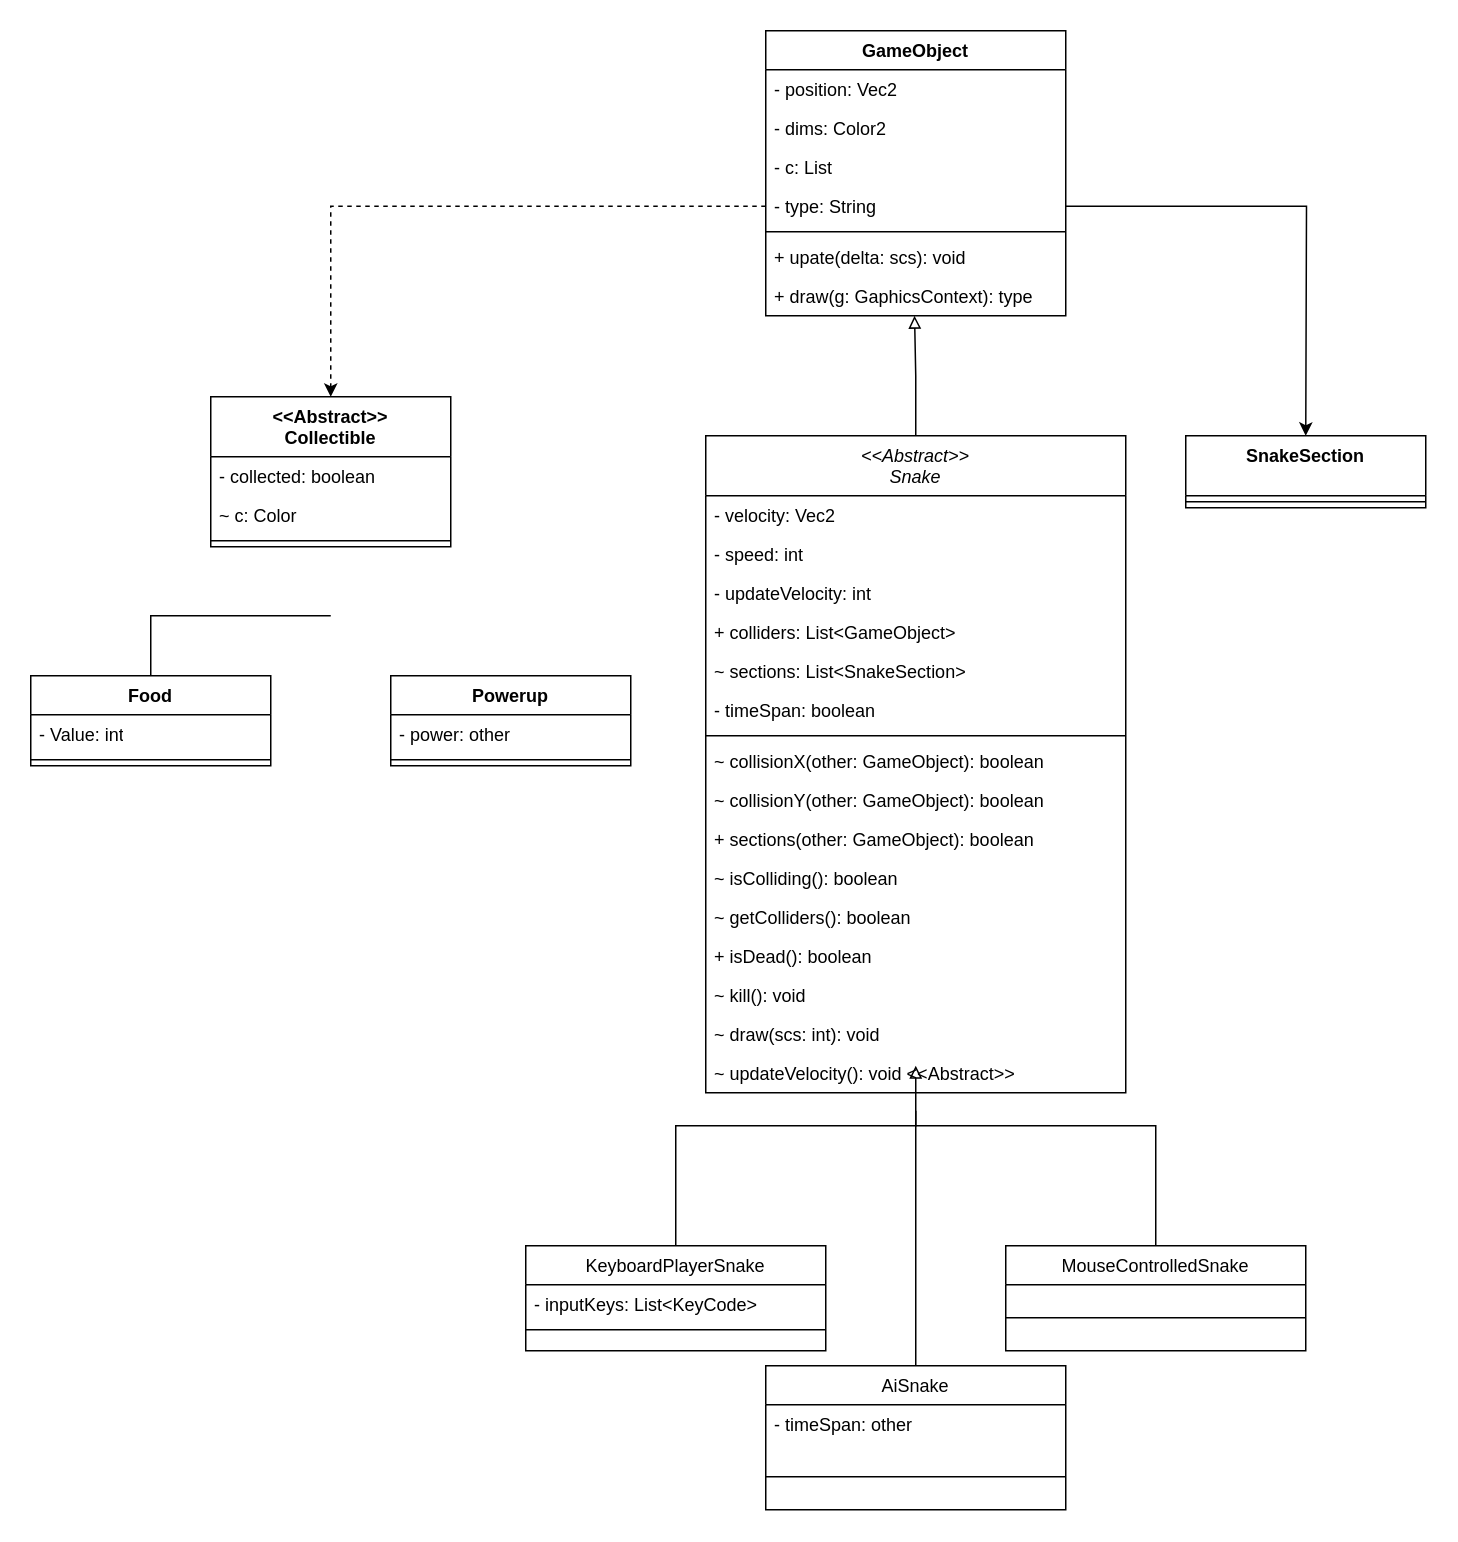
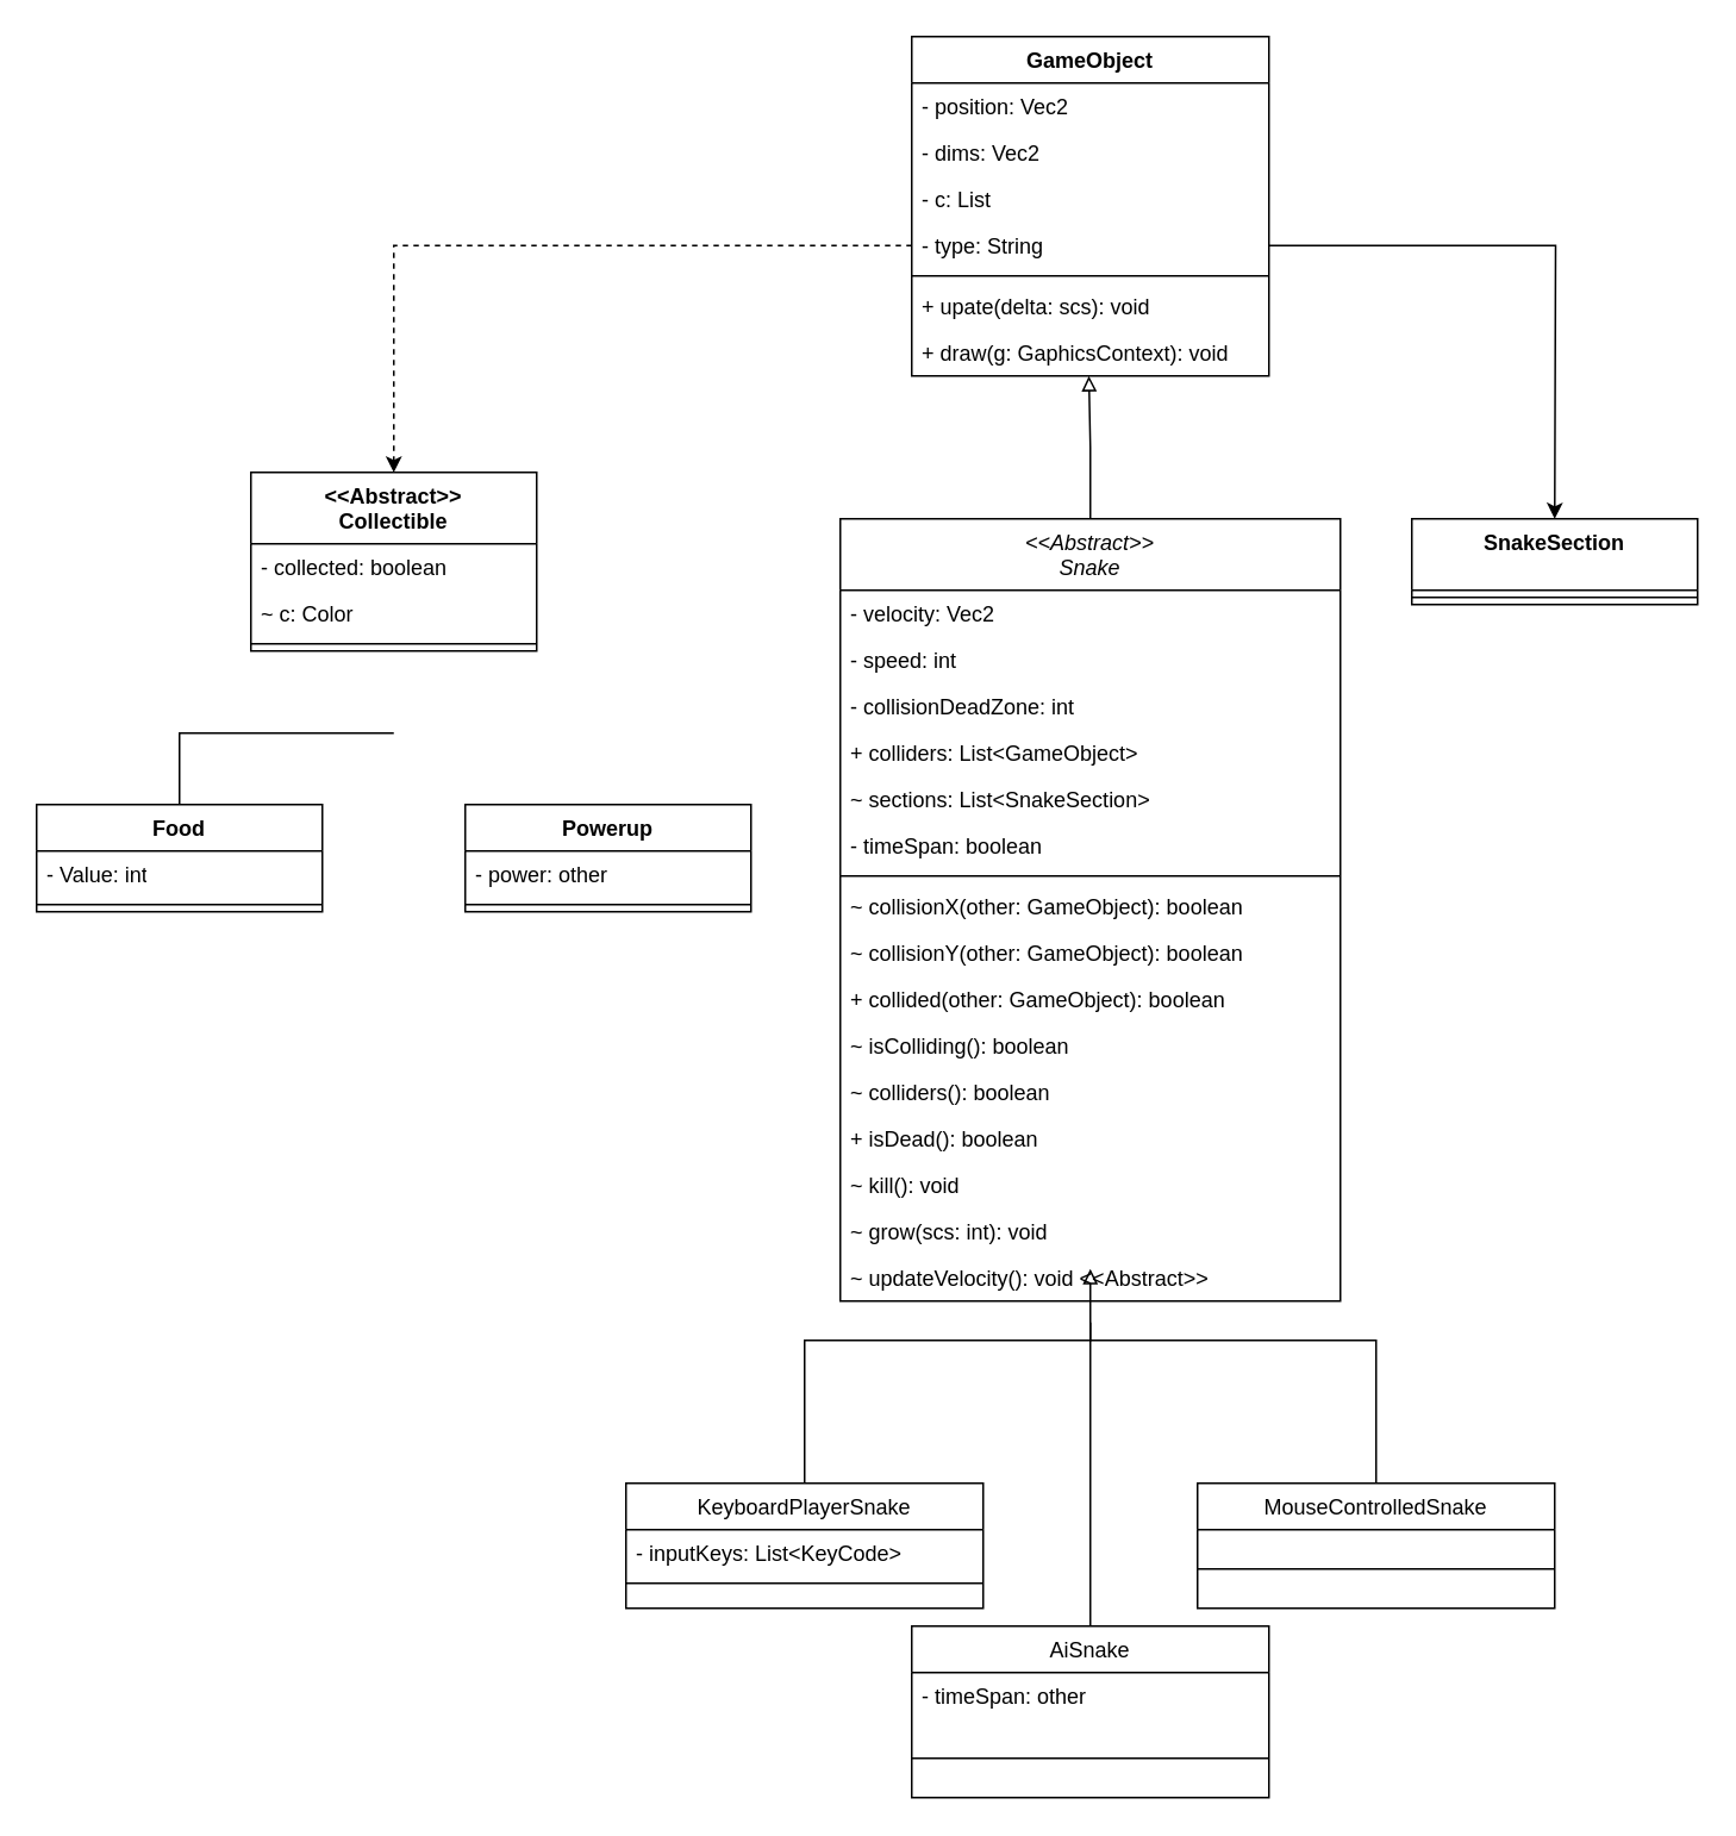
- <mxCell id="26" value="- dims: Color2" style="text;strokeColor=none;fillColor=none;align=left;verticalAlign=top;spacingLeft=4;spacingRight=4;overflow=hidden;rotatable=0;points=[[0,0.5],[1,0.5]];portConstraint=eastwest;whiteSpace=wrap;html=1;" vertex="1" parent="24"><mxGeometry y="52" width="200" height="26" as="geometry" /></mxCell>
+ <mxCell id="26" value="- dims: Vec2" style="text;strokeColor=none;fillColor=none;align=left;verticalAlign=top;spacingLeft=4;spacingRight=4;overflow=hidden;rotatable=0;points=[[0,0.5],[1,0.5]];portConstraint=eastwest;whiteSpace=wrap;html=1;" vertex="1" parent="24"><mxGeometry y="52" width="200" height="26" as="geometry" /></mxCell>
- <mxCell id="32" value="+ draw(g: GaphicsContext): type" style="text;strokeColor=none;fillColor=none;align=left;verticalAlign=top;spacingLeft=4;spacingRight=4;overflow=hidden;rotatable=0;points=[[0,0.5],[1,0.5]];portConstraint=eastwest;whiteSpace=wrap;html=1;" vertex="1" parent="24"><mxGeometry y="164" width="200" height="26" as="geometry" /></mxCell>
+ <mxCell id="32" value="+ draw(g: GaphicsContext): void" style="text;strokeColor=none;fillColor=none;align=left;verticalAlign=top;spacingLeft=4;spacingRight=4;overflow=hidden;rotatable=0;points=[[0,0.5],[1,0.5]];portConstraint=eastwest;whiteSpace=wrap;html=1;" vertex="1" parent="24"><mxGeometry y="164" width="200" height="26" as="geometry" /></mxCell>
- <mxCell id="6" value="- updateVelocity: int" style="text;align=left;verticalAlign=top;spacingLeft=4;spacingRight=4;overflow=hidden;rotatable=0;points=[[0,0.5],[1,0.5]];portConstraint=eastwest;rounded=0;shadow=0;html=0;" parent="3" vertex="1"><mxGeometry y="92" width="280" height="26" as="geometry" /></mxCell>
+ <mxCell id="6" value="- collisionDeadZone: int" style="text;align=left;verticalAlign=top;spacingLeft=4;spacingRight=4;overflow=hidden;rotatable=0;points=[[0,0.5],[1,0.5]];portConstraint=eastwest;rounded=0;shadow=0;html=0;" parent="3" vertex="1"><mxGeometry y="92" width="280" height="26" as="geometry" /></mxCell>
- <mxCell id="13" value="+ sections(other: GameObject): boolean" style="text;align=left;verticalAlign=top;spacingLeft=4;spacingRight=4;overflow=hidden;rotatable=0;points=[[0,0.5],[1,0.5]];portConstraint=eastwest;" vertex="1" parent="3"><mxGeometry y="256" width="280" height="26" as="geometry" /></mxCell>
+ <mxCell id="13" value="+ collided(other: GameObject): boolean" style="text;align=left;verticalAlign=top;spacingLeft=4;spacingRight=4;overflow=hidden;rotatable=0;points=[[0,0.5],[1,0.5]];portConstraint=eastwest;" vertex="1" parent="3"><mxGeometry y="256" width="280" height="26" as="geometry" /></mxCell>
- <mxCell id="15" value="~ getColliders(): boolean" style="text;align=left;verticalAlign=top;spacingLeft=4;spacingRight=4;overflow=hidden;rotatable=0;points=[[0,0.5],[1,0.5]];portConstraint=eastwest;" vertex="1" parent="3"><mxGeometry y="308" width="280" height="26" as="geometry" /></mxCell>
+ <mxCell id="15" value="~ colliders(): boolean" style="text;align=left;verticalAlign=top;spacingLeft=4;spacingRight=4;overflow=hidden;rotatable=0;points=[[0,0.5],[1,0.5]];portConstraint=eastwest;" vertex="1" parent="3"><mxGeometry y="308" width="280" height="26" as="geometry" /></mxCell>
- <mxCell id="18" value="~ draw(scs: int): void" style="text;align=left;verticalAlign=top;spacingLeft=4;spacingRight=4;overflow=hidden;rotatable=0;points=[[0,0.5],[1,0.5]];portConstraint=eastwest;" vertex="1" parent="3"><mxGeometry y="386" width="280" height="26" as="geometry" /></mxCell>
+ <mxCell id="18" value="~ grow(scs: int): void" style="text;align=left;verticalAlign=top;spacingLeft=4;spacingRight=4;overflow=hidden;rotatable=0;points=[[0,0.5],[1,0.5]];portConstraint=eastwest;" vertex="1" parent="3"><mxGeometry y="386" width="280" height="26" as="geometry" /></mxCell>
